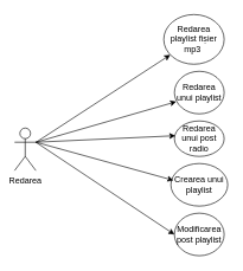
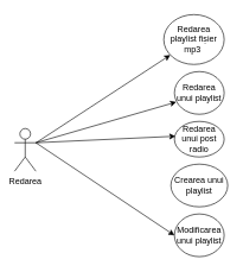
- <mxCell id="11" value="" style="endArrow=classic;html=1;rounded=0;exitX=1;exitY=0.333;exitDx=0;exitDy=0;exitPerimeter=0;entryX=0.045;entryY=0.395;entryDx=0;entryDy=0;entryPerimeter=0;" edge="1" parent="1" source="2" target="7"><mxGeometry width="50" height="50" relative="1" as="geometry"><mxPoint x="240" y="280" as="sourcePoint" /><mxPoint x="290" y="230" as="targetPoint" /></mxGeometry></mxCell>
- <mxCell id="5" value="Modificarea post playlist" style="ellipse;whiteSpace=wrap;html=1;" vertex="1" parent="1"><mxGeometry x="245" y="300" width="70" height="60" as="geometry" /></mxCell>
+ <mxCell id="5" value="Modificarea unui playlist" style="ellipse;whiteSpace=wrap;html=1;" vertex="1" parent="1"><mxGeometry x="245" y="300" width="70" height="60" as="geometry" /></mxCell>
